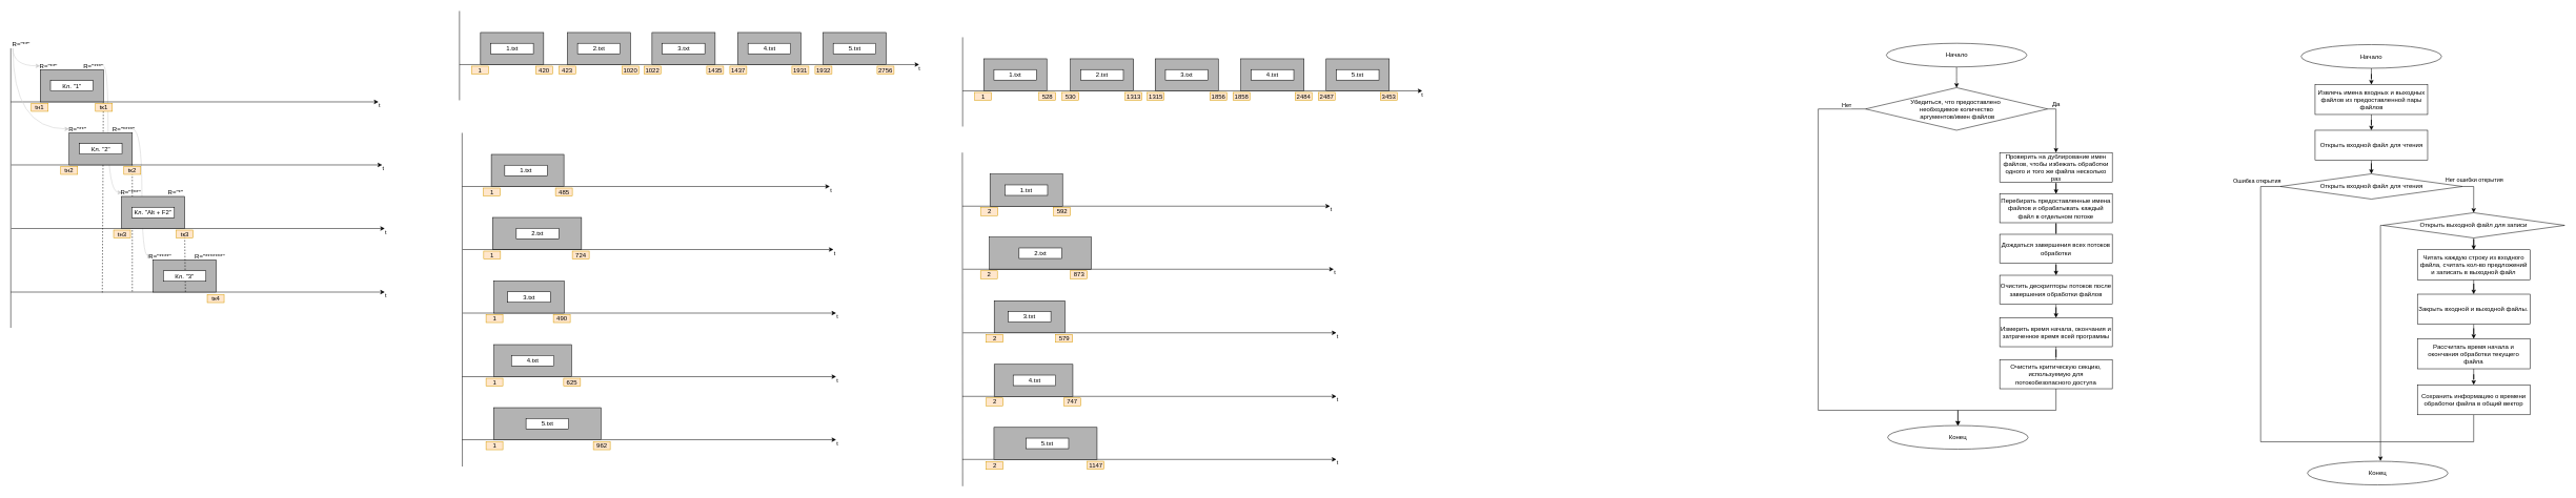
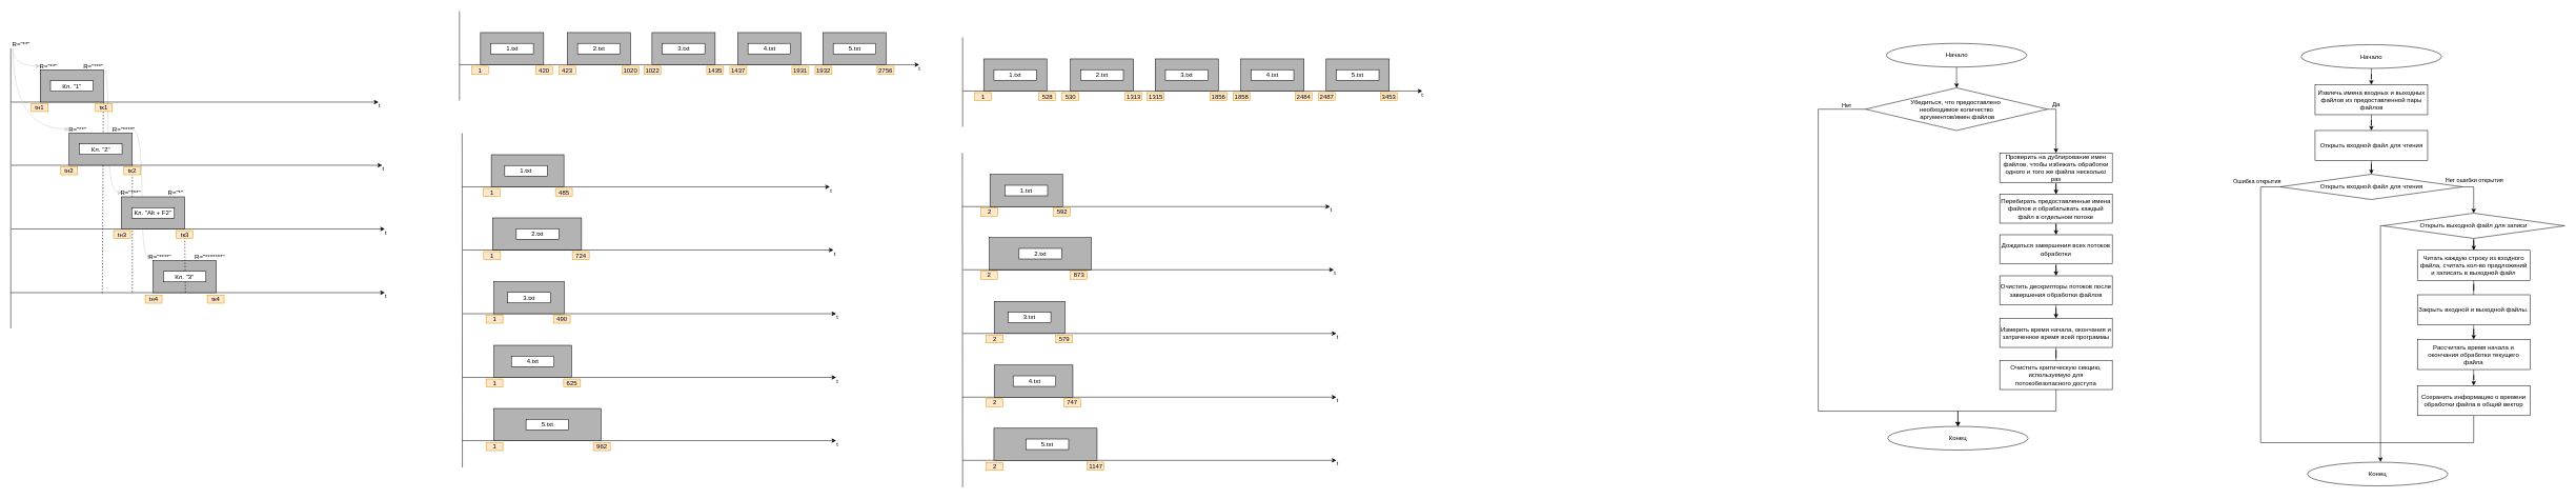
- <mxCell id="155" style="edgeStyle=orthogonalEdgeStyle;rounded=0;orthogonalLoop=1;jettySize=auto;html=1;entryX=0.5;entryY=0;entryDx=0;entryDy=0;endArrow=none;" parent="1" source="156" target="158" edge="1"><mxGeometry relative="1" as="geometry" /></mxCell>
+ <mxCell id="155" style="edgeStyle=orthogonalEdgeStyle;rounded=0;orthogonalLoop=1;jettySize=auto;html=1;entryX=0.5;entryY=0;entryDx=0;entryDy=0;" parent="1" source="156" target="158" edge="1"><mxGeometry relative="1" as="geometry" /></mxCell>
- <mxCell id="177" style="edgeStyle=orthogonalEdgeStyle;rounded=0;orthogonalLoop=1;jettySize=auto;html=1;entryX=0.5;entryY=0;entryDx=0;entryDy=0;" parent="1" source="178" target="180" edge="1"><mxGeometry relative="1" as="geometry" /></mxCell>
+ <mxCell id="177" style="edgeStyle=orthogonalEdgeStyle;rounded=0;orthogonalLoop=1;jettySize=auto;html=1;entryX=0.5;entryY=0;entryDx=0;entryDy=0;endArrow=none;" parent="1" source="178" target="180" edge="1"><mxGeometry relative="1" as="geometry" /></mxCell>
+ <mxCell id="38" value="tн4" style="text;html=1;align=center;verticalAlign=middle;whiteSpace=wrap;rounded=0;fillColor=#ffe6cc;strokeColor=#d79b00;" parent="1" vertex="1"><mxGeometry x="275.5" y="560" width="32" height="15" as="geometry" /></mxCell>
